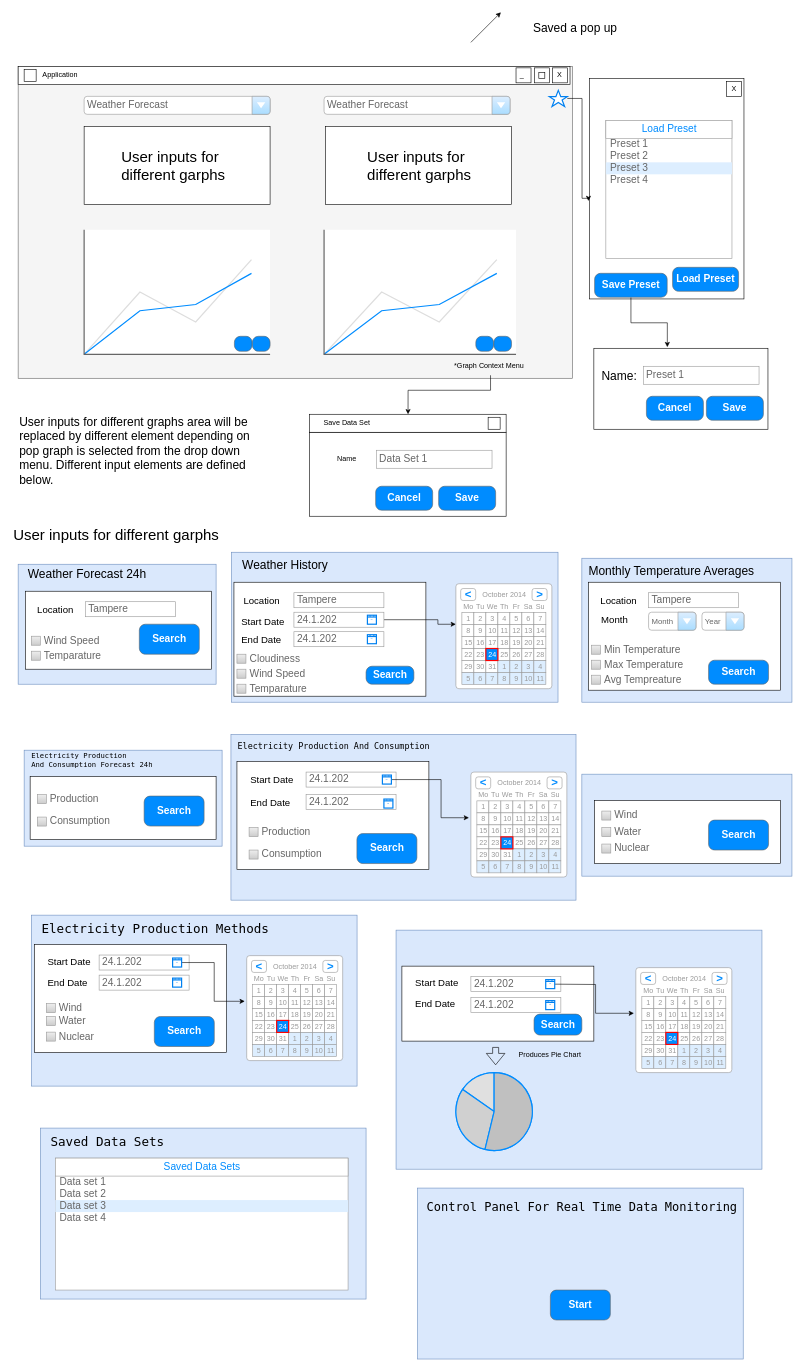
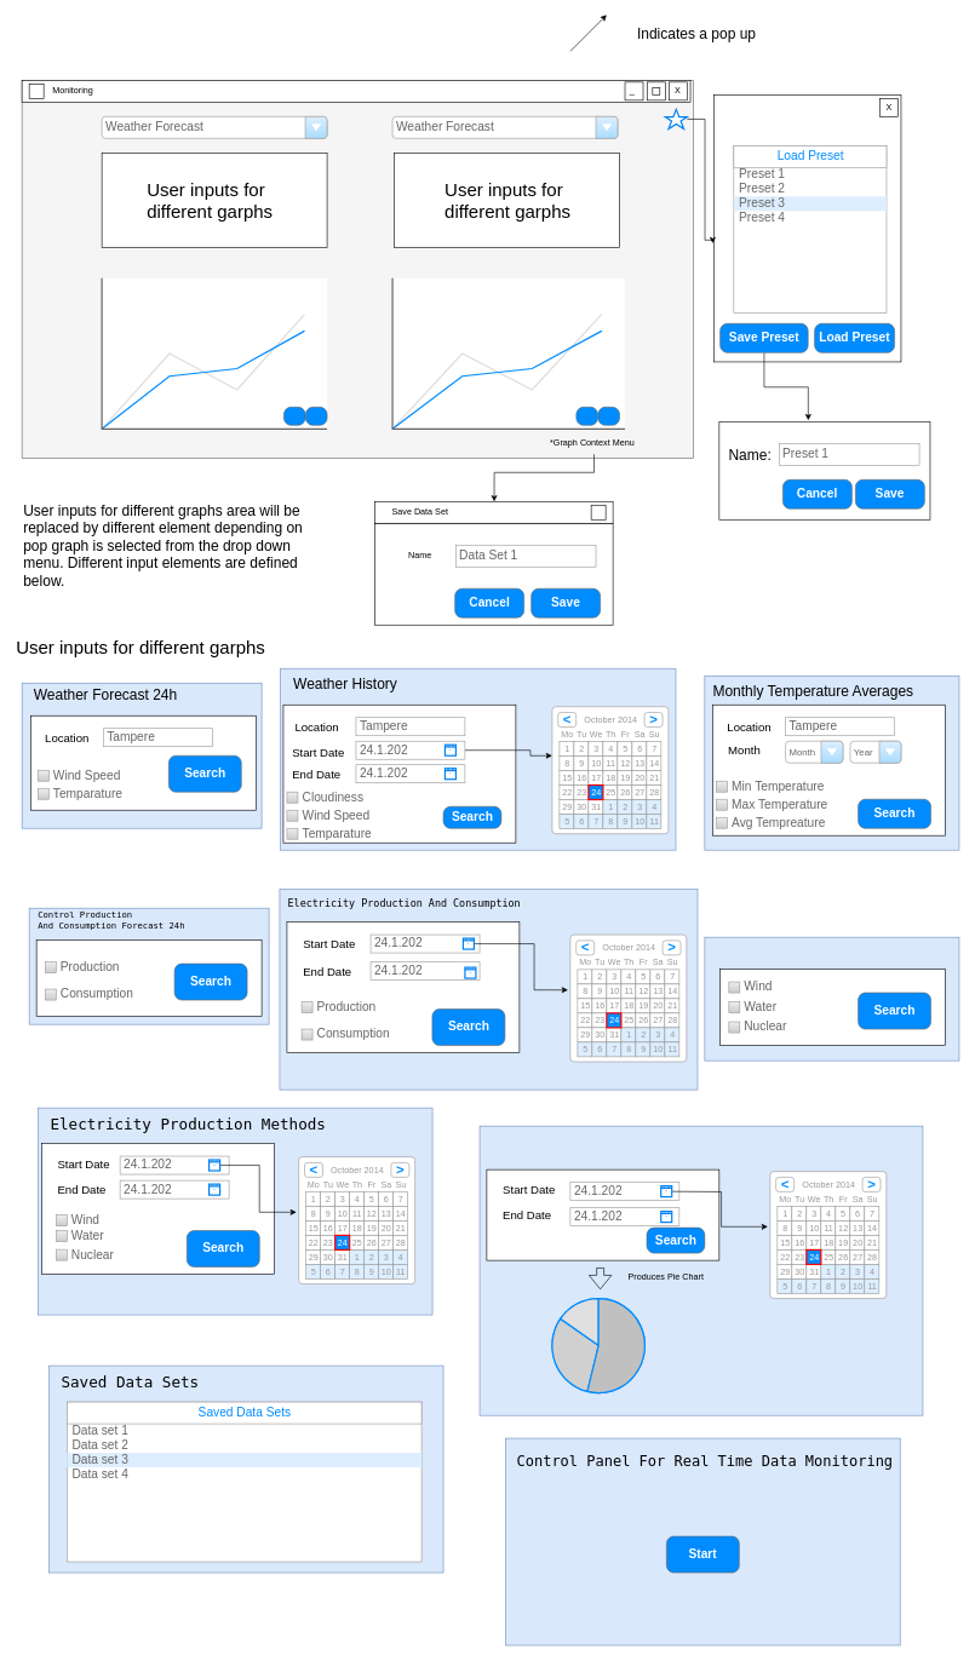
- <mxCell id="339" value="&lt;font style=&quot;font-size: 20px&quot;&gt;Saved a pop up&lt;/font&gt;" style="text;html=1;strokeColor=none;fillColor=none;align=center;verticalAlign=middle;whiteSpace=wrap;rounded=0;shadow=0;glass=0;sketch=0;" vertex="1" parent="1"><mxGeometry x="855.37" y="30" width="206.5" height="30" as="geometry" /></mxCell>
+ <mxCell id="339" value="&lt;font style=&quot;font-size: 20px&quot;&gt;Indicates a pop up&lt;/font&gt;" style="text;html=1;strokeColor=none;fillColor=none;align=center;verticalAlign=middle;whiteSpace=wrap;rounded=0;shadow=0;glass=0;sketch=0;" vertex="1" parent="1"><mxGeometry x="855.37" y="30" width="206.5" height="30" as="geometry" /></mxCell>
- <mxCell id="236" value="Application" style="text;html=1;strokeColor=none;fillColor=none;align=center;verticalAlign=middle;whiteSpace=wrap;rounded=0;shadow=0;glass=0;sketch=0;labelPosition=center;verticalLabelPosition=middle;" vertex="1" parent="230"><mxGeometry x="40" y="5" width="60" height="20" as="geometry" /></mxCell>
+ <mxCell id="236" value="Monitoring" style="text;html=1;strokeColor=none;fillColor=none;align=center;verticalAlign=middle;whiteSpace=wrap;rounded=0;shadow=0;glass=0;sketch=0;labelPosition=center;verticalLabelPosition=middle;" vertex="1" parent="230"><mxGeometry x="40" y="5" width="60" height="20" as="geometry" /></mxCell>
- <mxCell id="271" value="Save Preset" style="strokeWidth=1;shadow=0;dashed=0;align=center;html=1;shape=mxgraph.mockup.buttons.button;strokeColor=#666666;fontColor=#ffffff;mainText=;buttonStyle=round;fontSize=17;fontStyle=1;fillColor=#008cff;whiteSpace=wrap;rounded=0;glass=0;sketch=0;" vertex="1" parent="1"><mxGeometry x="990.75" y="455" width="121" height="40" as="geometry" /></mxCell>
+ <mxCell id="271" value="Save Preset" style="strokeWidth=1;shadow=0;dashed=0;align=center;html=1;shape=mxgraph.mockup.buttons.button;strokeColor=#666666;fontColor=#ffffff;mainText=;buttonStyle=round;fontSize=17;fontStyle=1;fillColor=#008cff;whiteSpace=wrap;rounded=0;glass=0;sketch=0;" vertex="1" parent="1"><mxGeometry x="990.75" y="445" width="121" height="40" as="geometry" /></mxCell>
- <mxCell id="98" value="&lt;pre style=&quot;margin-top: 0px ; margin-bottom: 0px&quot;&gt;Electricity Production &lt;/pre&gt;&lt;pre style=&quot;margin-top: 0px ; margin-bottom: 0px&quot;&gt;And Consumption Forecast 24h&lt;/pre&gt;" style="text;html=1;strokeColor=none;fillColor=none;align=left;verticalAlign=middle;whiteSpace=wrap;rounded=0;shadow=0;glass=0;sketch=0;" vertex="1" parent="1"><mxGeometry x="49.75" y="1260" width="220" height="14" as="geometry" /></mxCell>
+ <mxCell id="98" value="&lt;pre style=&quot;margin-top: 0px ; margin-bottom: 0px&quot;&gt;Control Production &lt;/pre&gt;&lt;pre style=&quot;margin-top: 0px ; margin-bottom: 0px&quot;&gt;And Consumption Forecast 24h&lt;/pre&gt;" style="text;html=1;strokeColor=none;fillColor=none;align=left;verticalAlign=middle;whiteSpace=wrap;rounded=0;shadow=0;glass=0;sketch=0;" vertex="1" parent="1"><mxGeometry x="49.75" y="1260" width="220" height="14" as="geometry" /></mxCell>
- <mxCell id="366" value="Start" style="strokeWidth=1;shadow=0;dashed=0;align=center;html=1;shape=mxgraph.mockup.buttons.button;strokeColor=#666666;fontColor=#ffffff;mainText=;buttonStyle=round;fontSize=17;fontStyle=1;fillColor=#008cff;whiteSpace=wrap;rounded=0;glass=0;sketch=0;" vertex="1" parent="1"><mxGeometry x="917" y="2150" width="100" height="50" as="geometry" /></mxCell>
+ <mxCell id="366" value="Start" style="strokeWidth=1;shadow=0;dashed=0;align=center;html=1;shape=mxgraph.mockup.buttons.button;strokeColor=#666666;fontColor=#ffffff;mainText=;buttonStyle=round;fontSize=17;fontStyle=1;fillColor=#008cff;whiteSpace=wrap;rounded=0;glass=0;sketch=0;" vertex="1" parent="1"><mxGeometry x="917" y="2115" width="100" height="50" as="geometry" /></mxCell>
